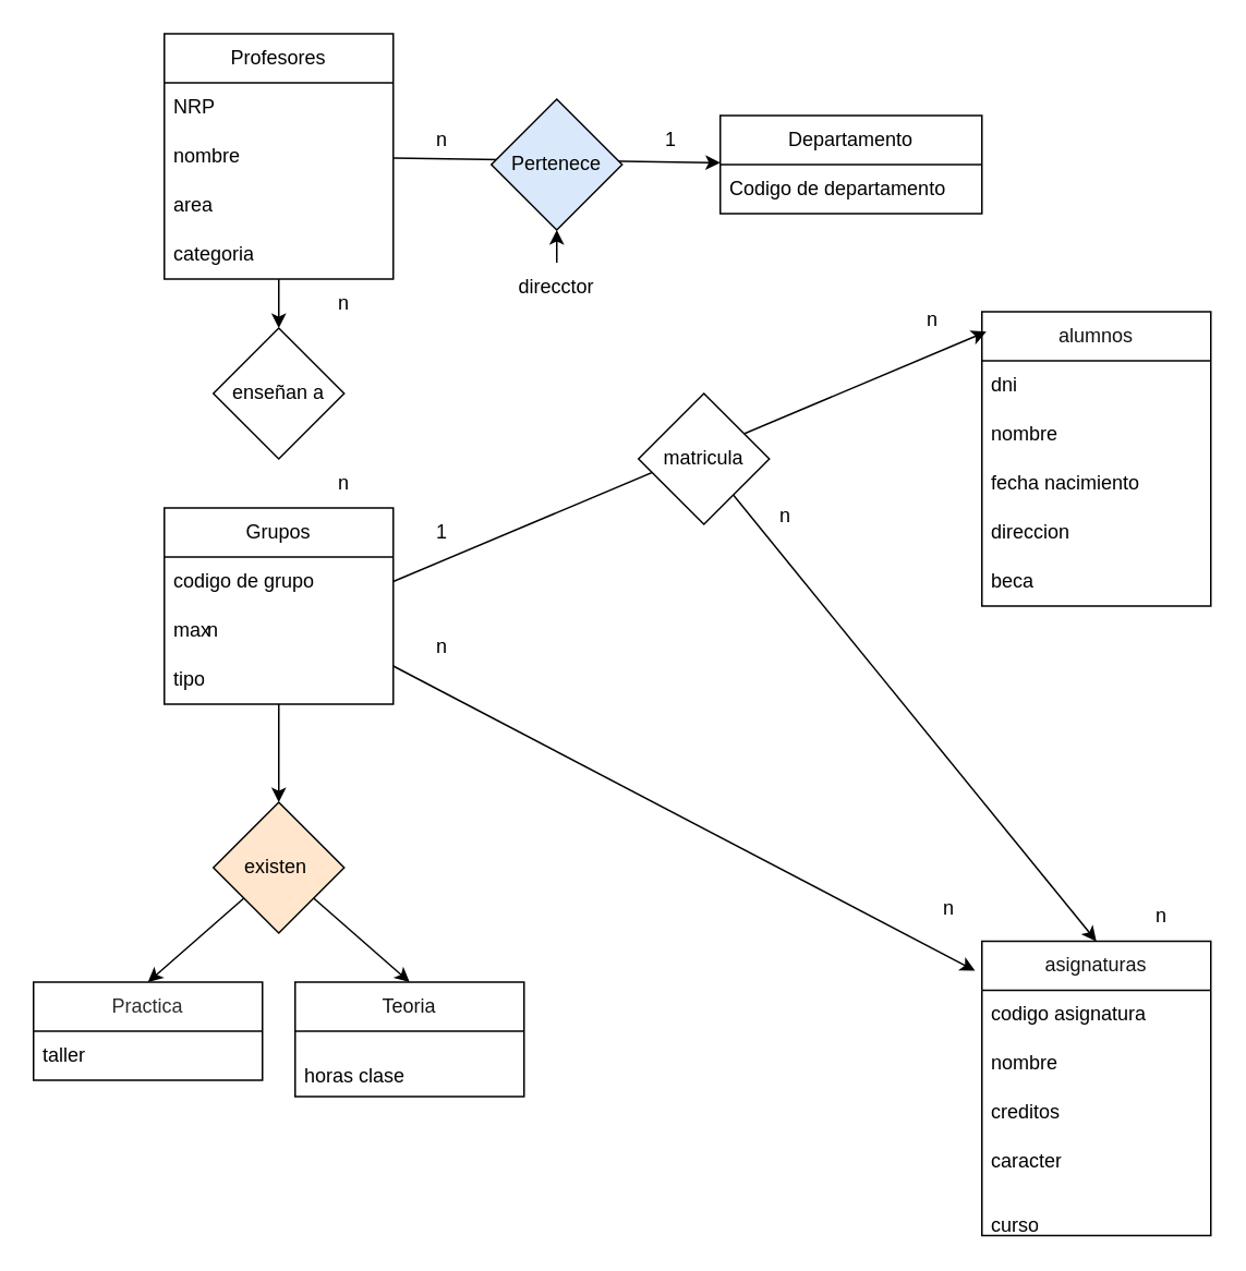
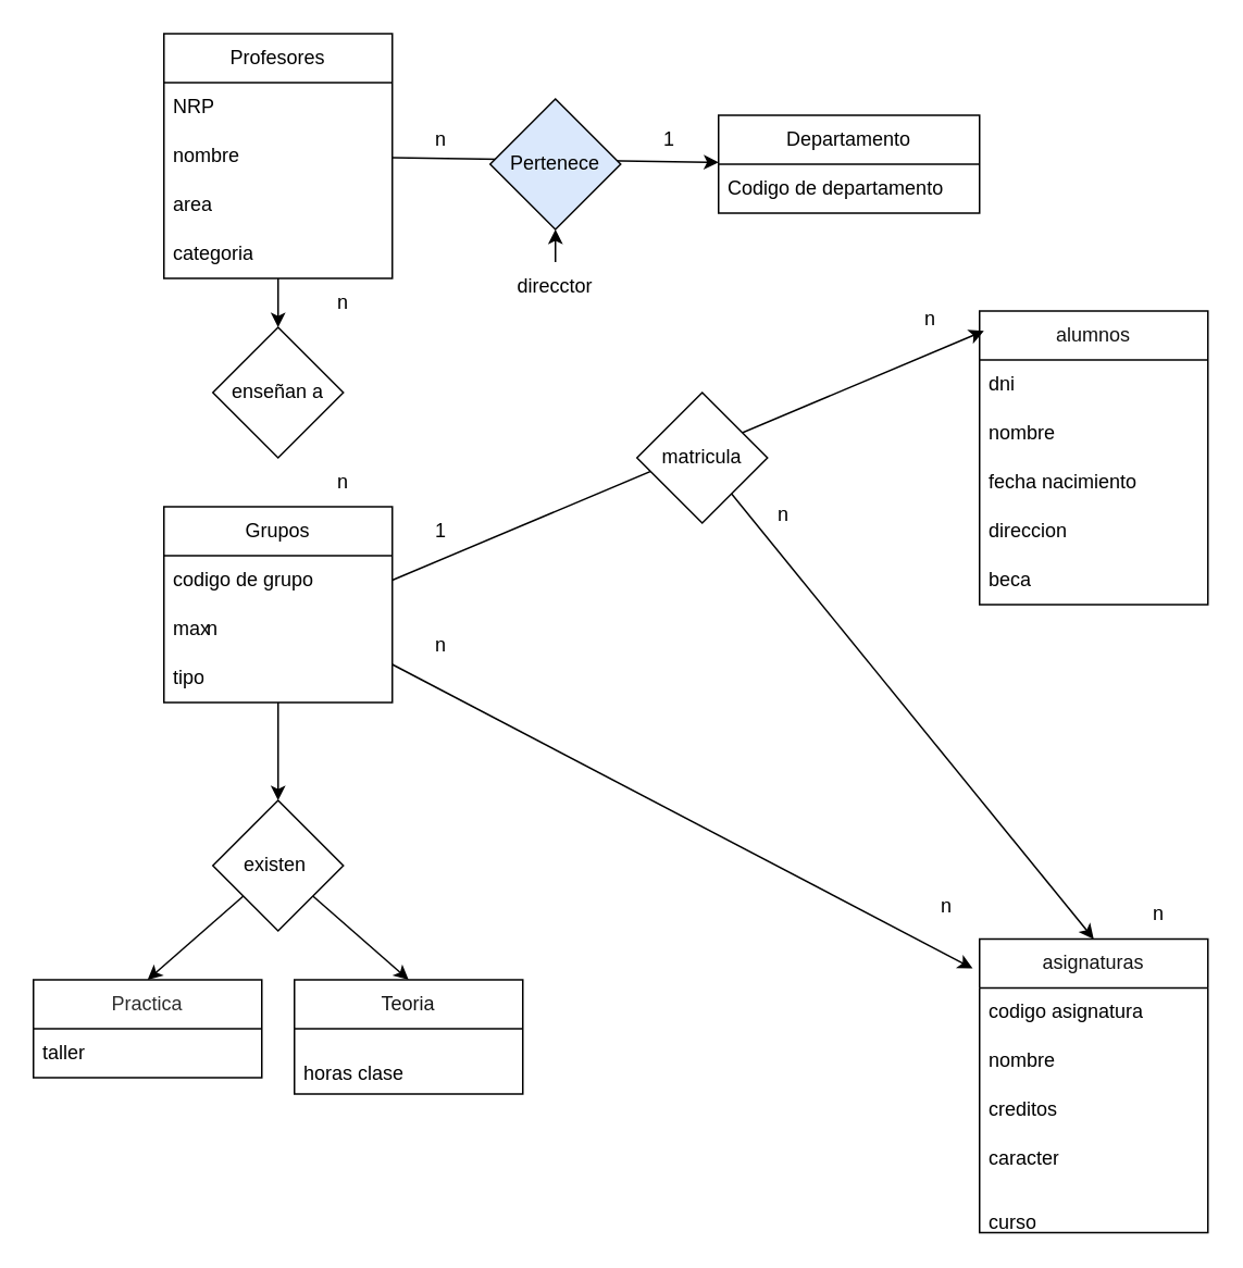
- <mxCell id="30" value="existen&amp;nbsp;" style="rhombus;whiteSpace=wrap;html=1;fillColor=#ffe6cc;" vertex="1" parent="1"><mxGeometry x="130" y="490" width="80" height="80" as="geometry" /></mxCell>
+ <mxCell id="30" value="existen&amp;nbsp;" style="rhombus;whiteSpace=wrap;html=1;" vertex="1" parent="1"><mxGeometry x="130" y="490" width="80" height="80" as="geometry" /></mxCell>
